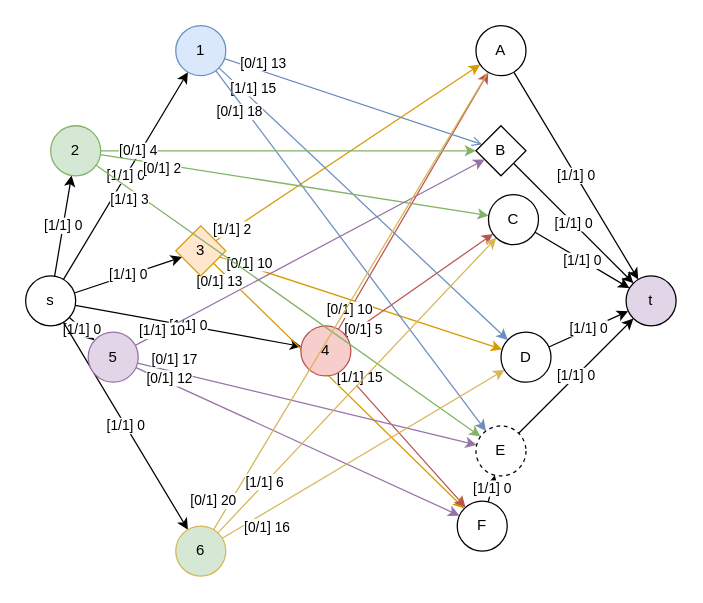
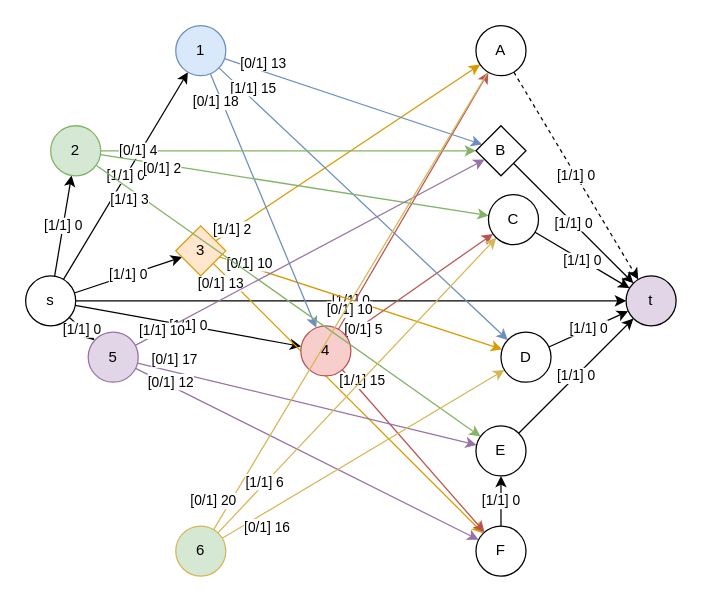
- <mxCell id="37" value="[1/1] 0" style="rounded=0;orthogonalLoop=1;jettySize=auto;html=1;" parent="1" source="38" target="45" edge="1"><mxGeometry relative="1" as="geometry" /></mxCell>
+ <mxCell id="37" value="[1/1] 0" style="rounded=0;orthogonalLoop=1;jettySize=auto;html=1;dashed=1;" parent="1" source="38" target="45" edge="1"><mxGeometry relative="1" as="geometry" /></mxCell>
- <mxCell id="17" value="[0/1] 13" style="rounded=0;orthogonalLoop=1;jettySize=auto;html=1;fillColor=#dae8fc;strokeColor=#6c8ebf;endArrow=open;" parent="1" source="20" target="40" edge="1"><mxGeometry x="-0.713" y="6" relative="1" as="geometry"><mxPoint as="offset" /></mxGeometry></mxCell>
+ <mxCell id="17" value="[0/1] 13" style="rounded=0;orthogonalLoop=1;jettySize=auto;html=1;fillColor=#dae8fc;strokeColor=#6c8ebf;" parent="1" source="20" target="40" edge="1"><mxGeometry x="-0.713" y="6" relative="1" as="geometry"><mxPoint as="offset" /></mxGeometry></mxCell>
- <mxCell id="19" value="[0/1] 18" style="rounded=0;orthogonalLoop=1;jettySize=auto;html=1;fillColor=#dae8fc;strokeColor=#6c8ebf;" parent="1" source="20" target="42" edge="1"><mxGeometry x="-0.788" y="-4" relative="1" as="geometry"><mxPoint x="-1" as="offset" /></mxGeometry></mxCell>
+ <mxCell id="19" value="[0/1] 18" style="rounded=0;orthogonalLoop=1;jettySize=auto;html=1;fillColor=#dae8fc;strokeColor=#6c8ebf;" parent="1" source="20" target="16" edge="1"><mxGeometry x="-0.788" y="-4" relative="1" as="geometry"><mxPoint x="-1" as="offset" /></mxGeometry></mxCell>
- <mxCell id="7" value="[1/1] 0" style="rounded=0;orthogonalLoop=1;jettySize=auto;html=1;" parent="1" source="8" target="32" edge="1"><mxGeometry relative="1" as="geometry" /></mxCell>
+ <mxCell id="7" value="[1/1] 0" style="rounded=0;orthogonalLoop=1;jettySize=auto;html=1;" parent="1" source="8" target="45" edge="1"><mxGeometry relative="1" as="geometry" /></mxCell>
- <mxCell id="42" value="E" style="ellipse;whiteSpace=wrap;html=1;aspect=fixed;dashed=1;" parent="1" vertex="1"><mxGeometry x="380" y="340" width="40" height="40" as="geometry" /></mxCell>
+ <mxCell id="42" value="E" style="ellipse;whiteSpace=wrap;html=1;aspect=fixed;" parent="1" vertex="1"><mxGeometry x="380" y="340" width="40" height="40" as="geometry" /></mxCell>
- <mxCell id="44" value="F" style="ellipse;whiteSpace=wrap;html=1;aspect=fixed;" parent="1" vertex="1"><mxGeometry x="365" y="400" width="40" height="40" as="geometry" /></mxCell>
+ <mxCell id="44" value="F" style="ellipse;whiteSpace=wrap;html=1;aspect=fixed;" parent="1" vertex="1"><mxGeometry x="380" y="420" width="40" height="40" as="geometry" /></mxCell>
